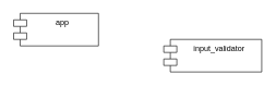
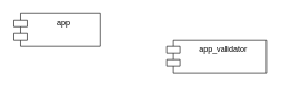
- <mxCell id="3" value="input_validator" style="shape=module;align=left;spacingLeft=20;align=center;verticalAlign=top;whiteSpace=wrap;html=1;" vertex="1" parent="1"><mxGeometry x="250" y="60" width="150" height="50" as="geometry" /></mxCell>
+ <mxCell id="3" value="app_validator" style="shape=module;align=left;spacingLeft=20;align=center;verticalAlign=top;whiteSpace=wrap;html=1;" vertex="1" parent="1"><mxGeometry x="250" y="60" width="150" height="50" as="geometry" /></mxCell>
